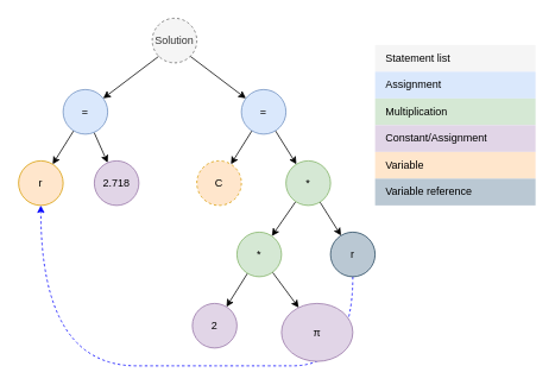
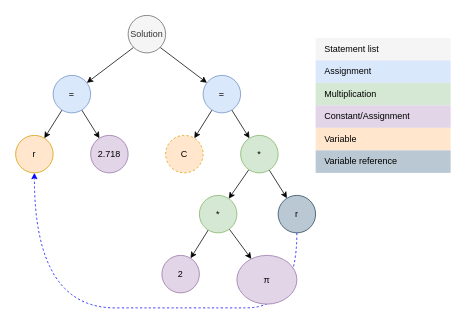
- <mxCell id="4" value="Solution" style="ellipse;whiteSpace=wrap;html=1;aspect=fixed;fillColor=#f5f5f5;fontColor=#333333;strokeColor=#666666;dashed=1;" parent="1" vertex="1"><mxGeometry x="170" y="20" width="50" height="50" as="geometry" /></mxCell>
+ <mxCell id="4" value="Solution" style="ellipse;whiteSpace=wrap;html=1;aspect=fixed;fillColor=#f5f5f5;fontColor=#333333;strokeColor=#666666;" parent="1" vertex="1"><mxGeometry x="170" y="20" width="50" height="50" as="geometry" /></mxCell>
- <mxCell id="8" value="2.718" style="ellipse;whiteSpace=wrap;html=1;aspect=fixed;fillColor=#e1d5e7;strokeColor=#9673a6;" parent="1" vertex="1"><mxGeometry x="105" y="180" width="50" height="50" as="geometry" /></mxCell>
+ <mxCell id="8" value="2.718" style="ellipse;whiteSpace=wrap;html=1;aspect=fixed;fillColor=#e1d5e7;strokeColor=#9673a6;" parent="1" vertex="1"><mxGeometry x="120" y="180" width="50" height="50" as="geometry" /></mxCell>
